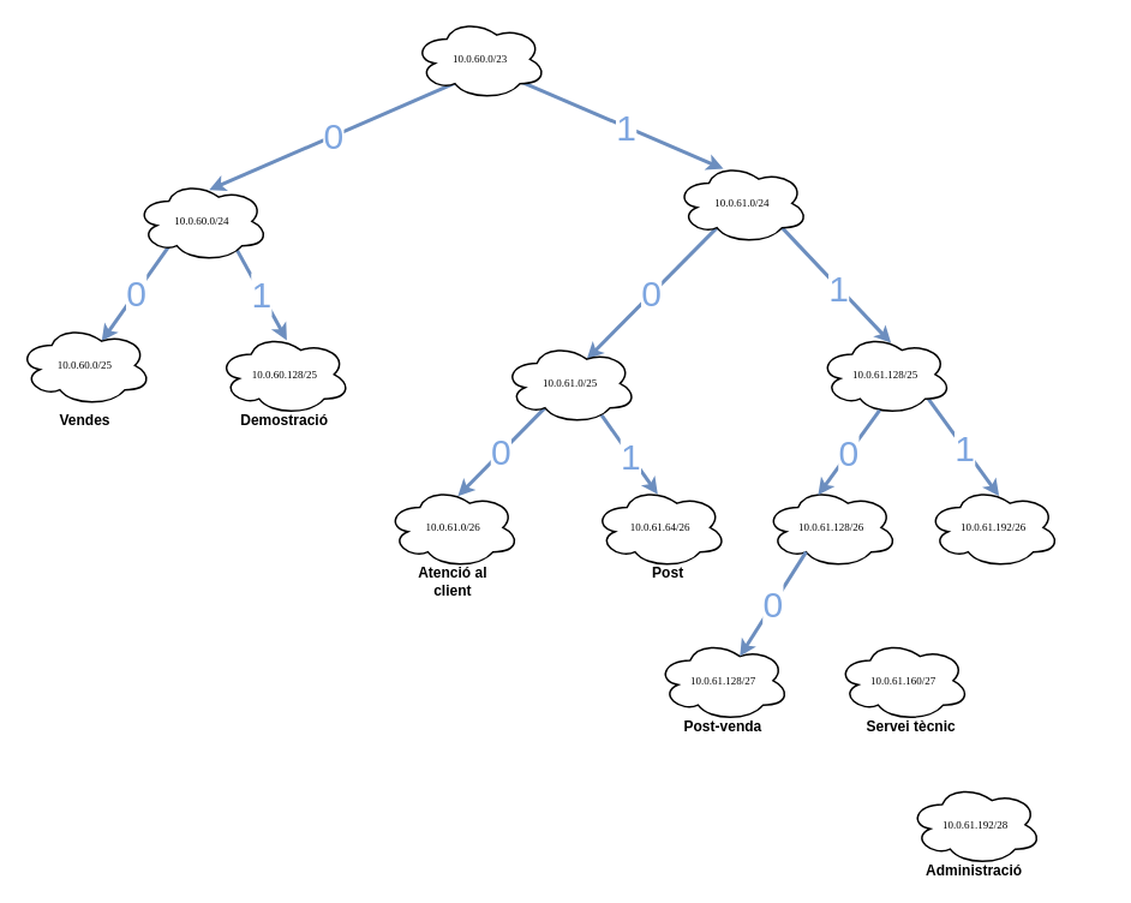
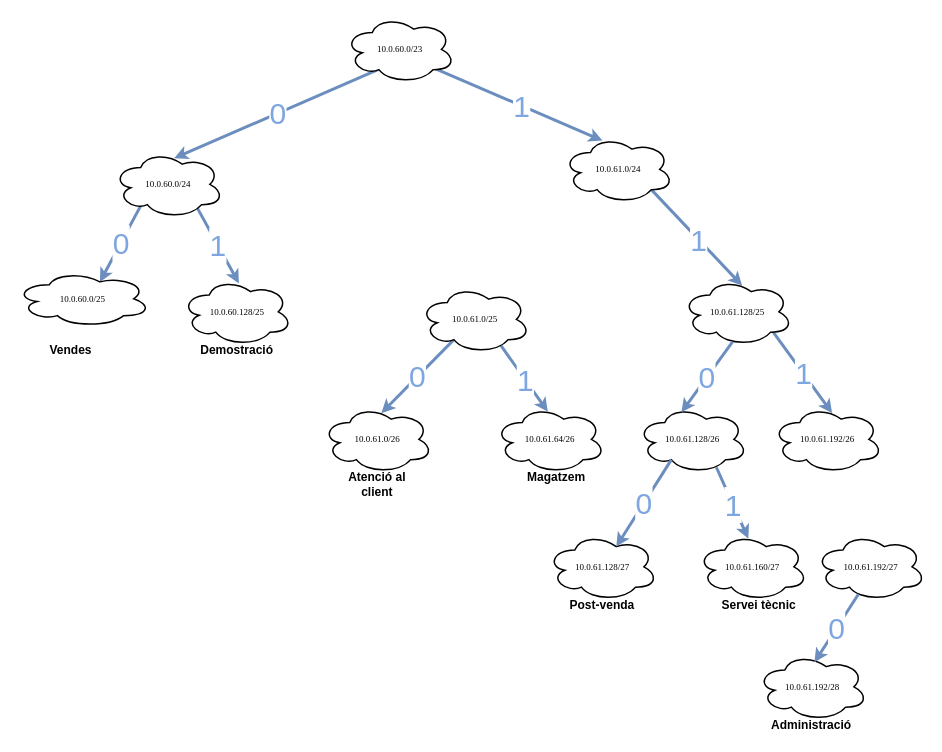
- <mxCell id="12" value="0" style="rounded=0;orthogonalLoop=1;jettySize=auto;html=1;fillColor=#dae8fc;strokeColor=#6c8ebf;fontColor=#7EA6E0;entryX=0.625;entryY=0.2;entryDx=0;entryDy=0;exitX=0.31;exitY=0.8;exitDx=0;exitDy=0;fontSize=40;strokeWidth=4;entryPerimeter=0;exitPerimeter=0;" parent="1" source="23" target="27" edge="1"><mxGeometry relative="1" as="geometry"><mxPoint x="732.5" y="380" as="targetPoint" /><mxPoint x="793" y="260" as="sourcePoint" /></mxGeometry></mxCell>
- <mxCell id="25" value="10.0.60.0/25" style="ellipse;shape=cloud;whiteSpace=wrap;html=1;rounded=0;shadow=0;comic=0;strokeWidth=2;fontFamily=Verdana;fontSize=12;" vertex="1" parent="1"><mxGeometry x="20.25" y="360" width="147.5" height="90" as="geometry" /></mxCell>
+ <mxCell id="25" value="10.0.60.0/25" style="ellipse;shape=cloud;whiteSpace=wrap;html=1;rounded=0;shadow=0;comic=0;strokeWidth=2;fontFamily=Verdana;fontSize=12;" vertex="1" parent="1"><mxGeometry x="20.25" y="360" width="180" height="75" as="geometry" /></mxCell>
- <mxCell id="18" value="Post" style="text;html=1;strokeColor=none;fillColor=none;align=center;verticalAlign=middle;whiteSpace=wrap;rounded=0;fontStyle=1;fontSize=16;" parent="1" vertex="1"><mxGeometry x="689" y="620" width="105" height="30" as="geometry" /></mxCell>
+ <mxCell id="18" value="Magatzem" style="text;html=1;strokeColor=none;fillColor=none;align=center;verticalAlign=middle;whiteSpace=wrap;rounded=0;fontStyle=1;fontSize=16;" parent="1" vertex="1"><mxGeometry x="689" y="620" width="105" height="30" as="geometry" /></mxCell>
+ <mxCell id="37" style="rounded=0;orthogonalLoop=1;jettySize=auto;html=1;fillColor=#dae8fc;strokeColor=#6c8ebf;entryX=0.463;entryY=0.083;entryDx=0;entryDy=0;fontSize=40;strokeWidth=4;exitX=0.716;exitY=0.913;exitDx=0;exitDy=0;entryPerimeter=0;exitPerimeter=0;" edge="1" parent="1" source="33" target="36"><mxGeometry relative="1" as="geometry"><mxPoint x="1011.5" y="708" as="targetPoint" /><mxPoint x="949" y="620" as="sourcePoint" /></mxGeometry></mxCell>
+ <mxCell id="38" value="1" style="edgeLabel;html=1;align=center;verticalAlign=middle;resizable=0;points=[];fontColor=#7EA6E0;fontSize=40;" vertex="1" connectable="0" parent="37"><mxGeometry x="0.035" relative="1" as="geometry"><mxPoint as="offset" /></mxGeometry></mxCell>
+ <mxCell id="40" value="10.0.61.192/27" style="ellipse;shape=cloud;whiteSpace=wrap;html=1;rounded=0;shadow=0;comic=0;strokeWidth=2;fontFamily=Verdana;fontSize=12;" vertex="1" parent="1"><mxGeometry x="1086.5" y="710" width="147.5" height="90" as="geometry" /></mxCell>
+ <mxCell id="42" value="0" style="rounded=0;orthogonalLoop=1;jettySize=auto;html=1;fillColor=#dae8fc;strokeColor=#6c8ebf;fontColor=#7EA6E0;entryX=0.518;entryY=0.135;entryDx=0;entryDy=0;fontSize=40;strokeWidth=4;entryPerimeter=0;exitX=0.39;exitY=0.906;exitDx=0;exitDy=0;exitPerimeter=0;" edge="1" parent="1" source="40" target="41"><mxGeometry relative="1" as="geometry"><mxPoint x="1009" y="906" as="targetPoint" /><mxPoint x="1083" y="790" as="sourcePoint" /></mxGeometry></mxCell>
